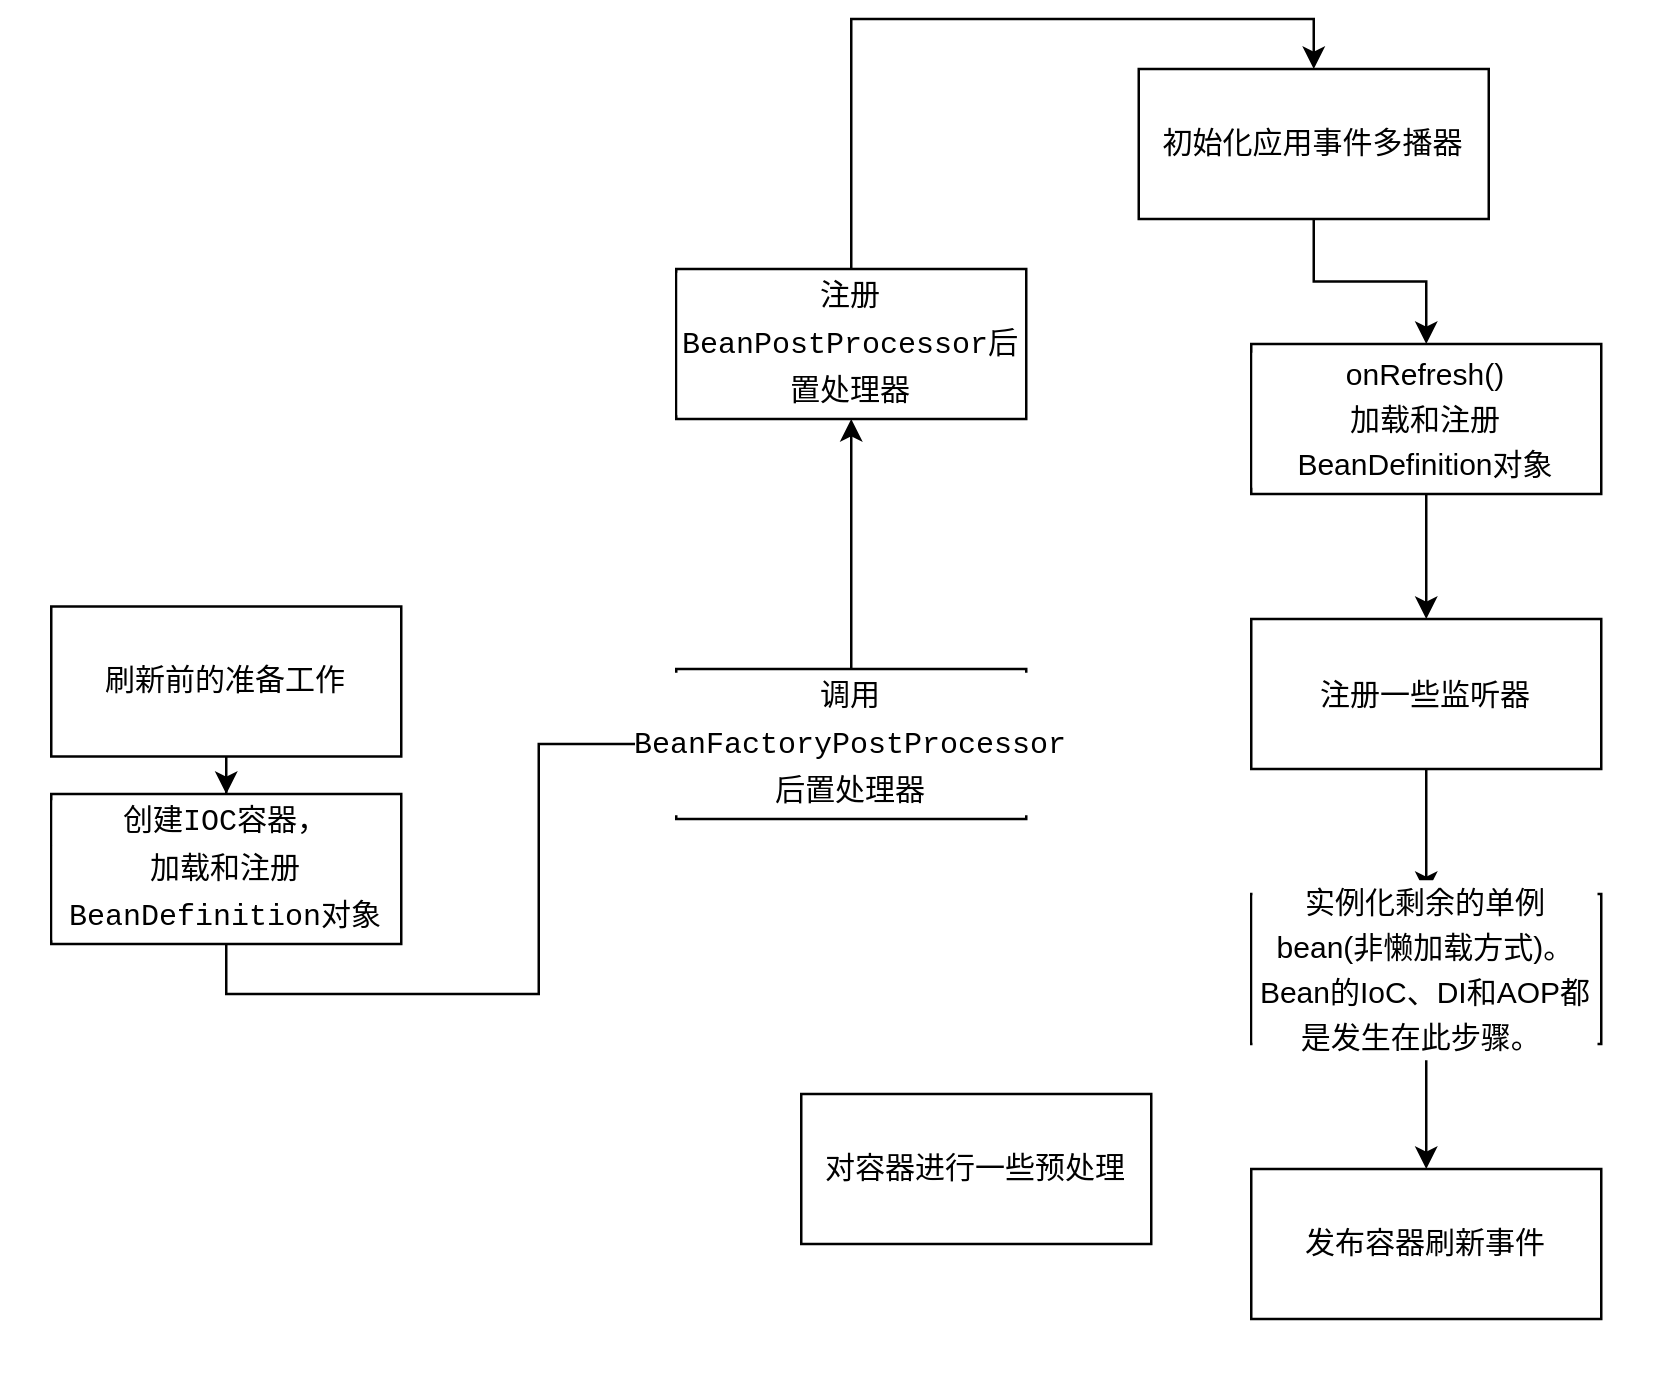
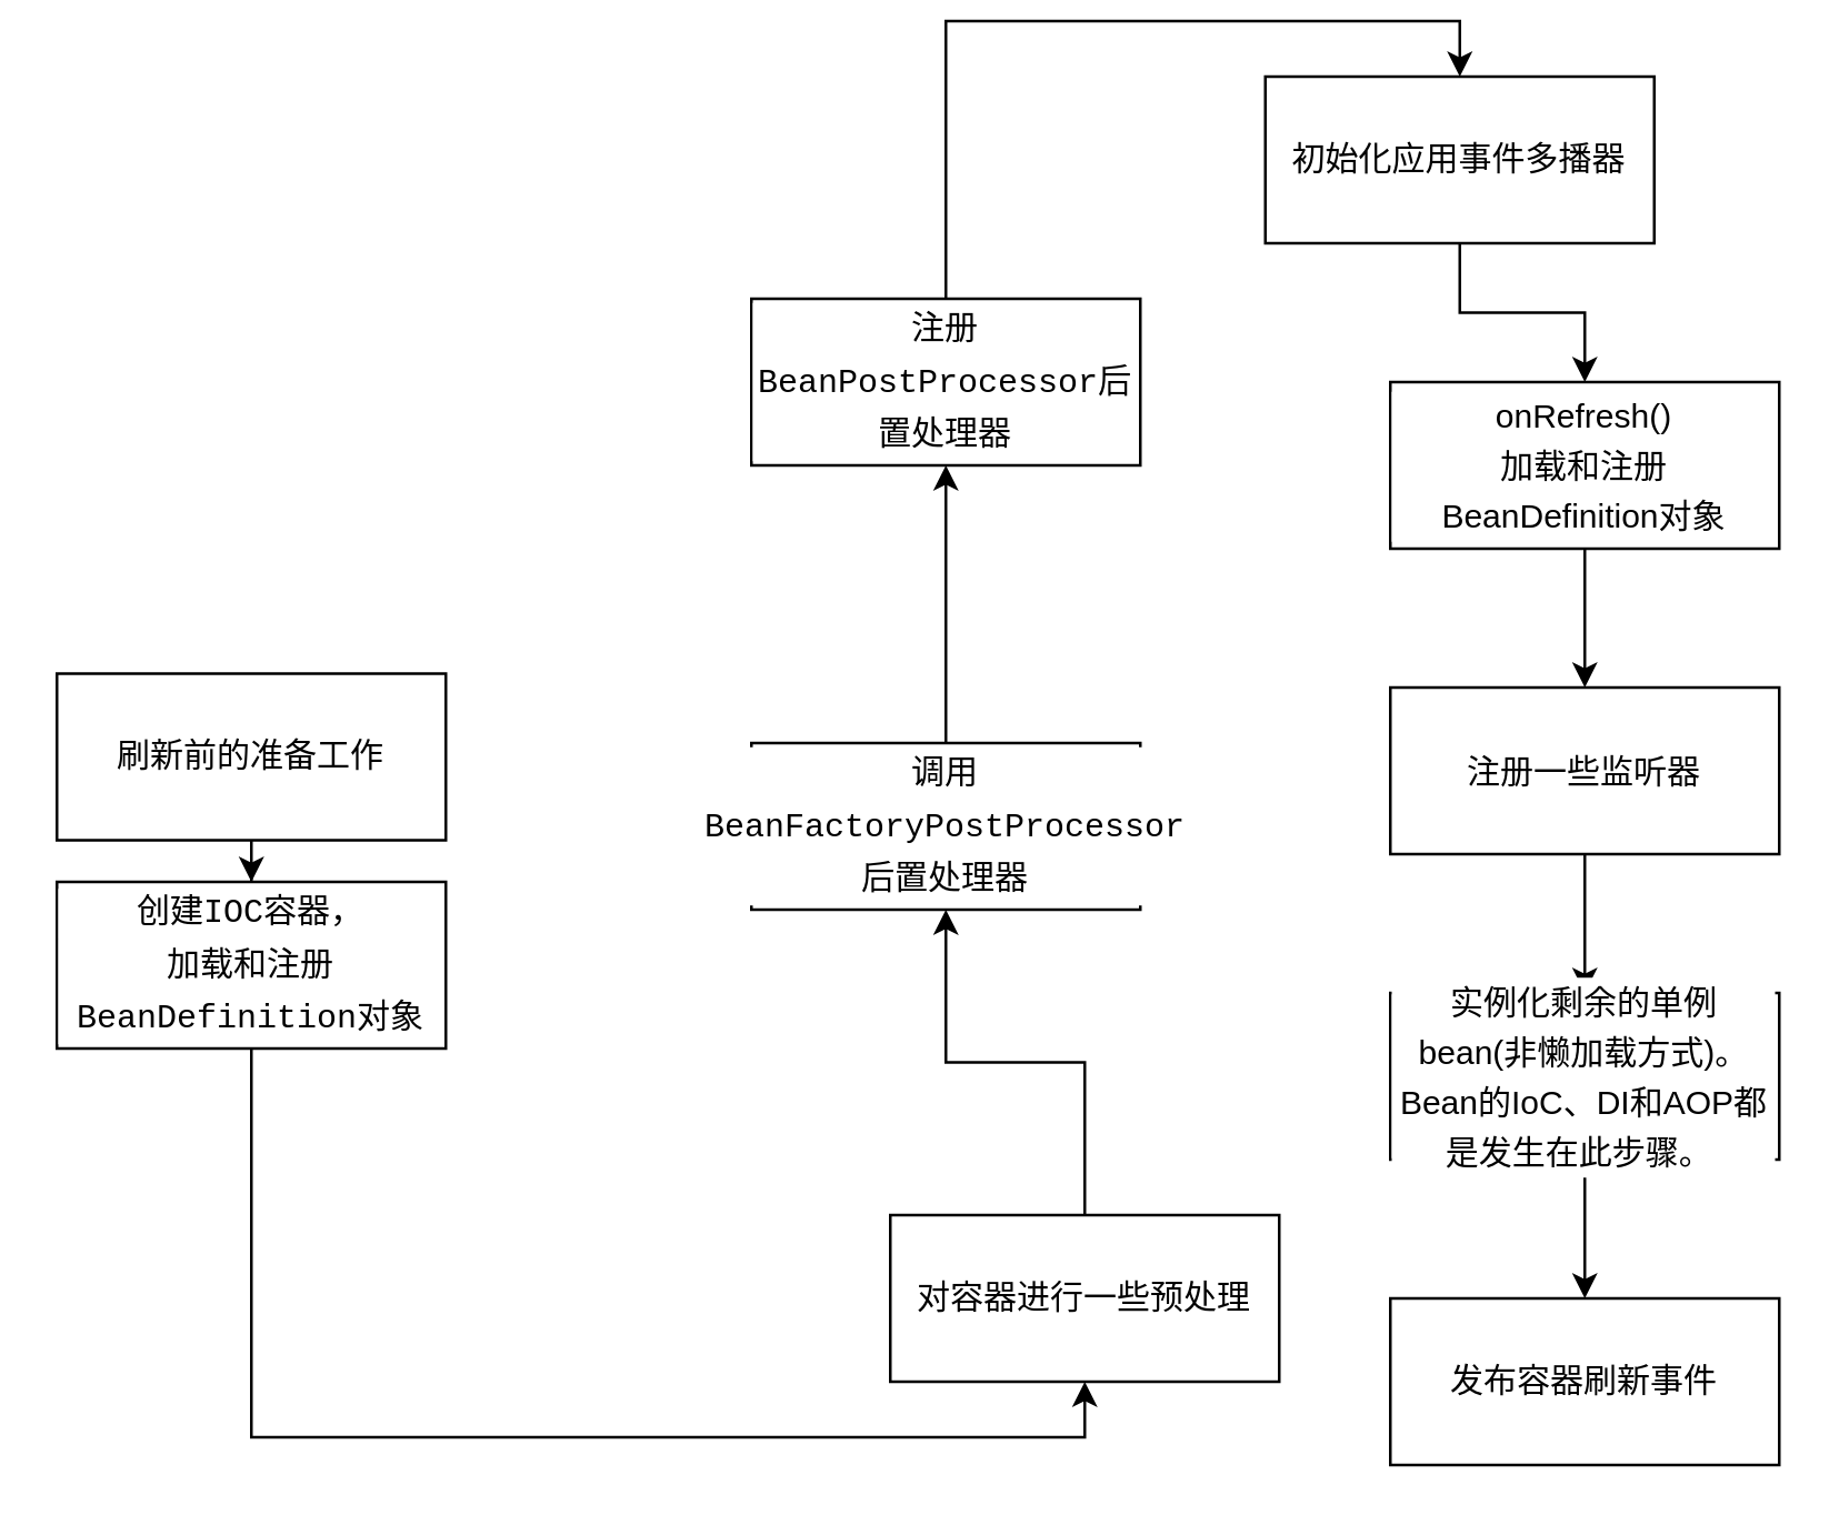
+ <mxCell id="6" style="edgeStyle=orthogonalEdgeStyle;rounded=0;orthogonalLoop=1;jettySize=auto;html=1;entryX=0.5;entryY=1;entryDx=0;entryDy=0;" edge="1" parent="1" source="7" target="9"><mxGeometry relative="1" as="geometry" /></mxCell>
- <mxCell id="4" style="edgeStyle=orthogonalEdgeStyle;rounded=0;orthogonalLoop=1;jettySize=auto;html=1;exitX=0.5;exitY=1;exitDx=0;exitDy=0;" edge="1" parent="1" source="5" target="9"><mxGeometry relative="1" as="geometry" /></mxCell>
+ <mxCell id="4" style="edgeStyle=orthogonalEdgeStyle;rounded=0;orthogonalLoop=1;jettySize=auto;html=1;exitX=0.5;exitY=1;exitDx=0;exitDy=0;entryX=0.5;entryY=1;entryDx=0;entryDy=0;" edge="1" parent="1" source="5" target="7"><mxGeometry relative="1" as="geometry" /></mxCell>
